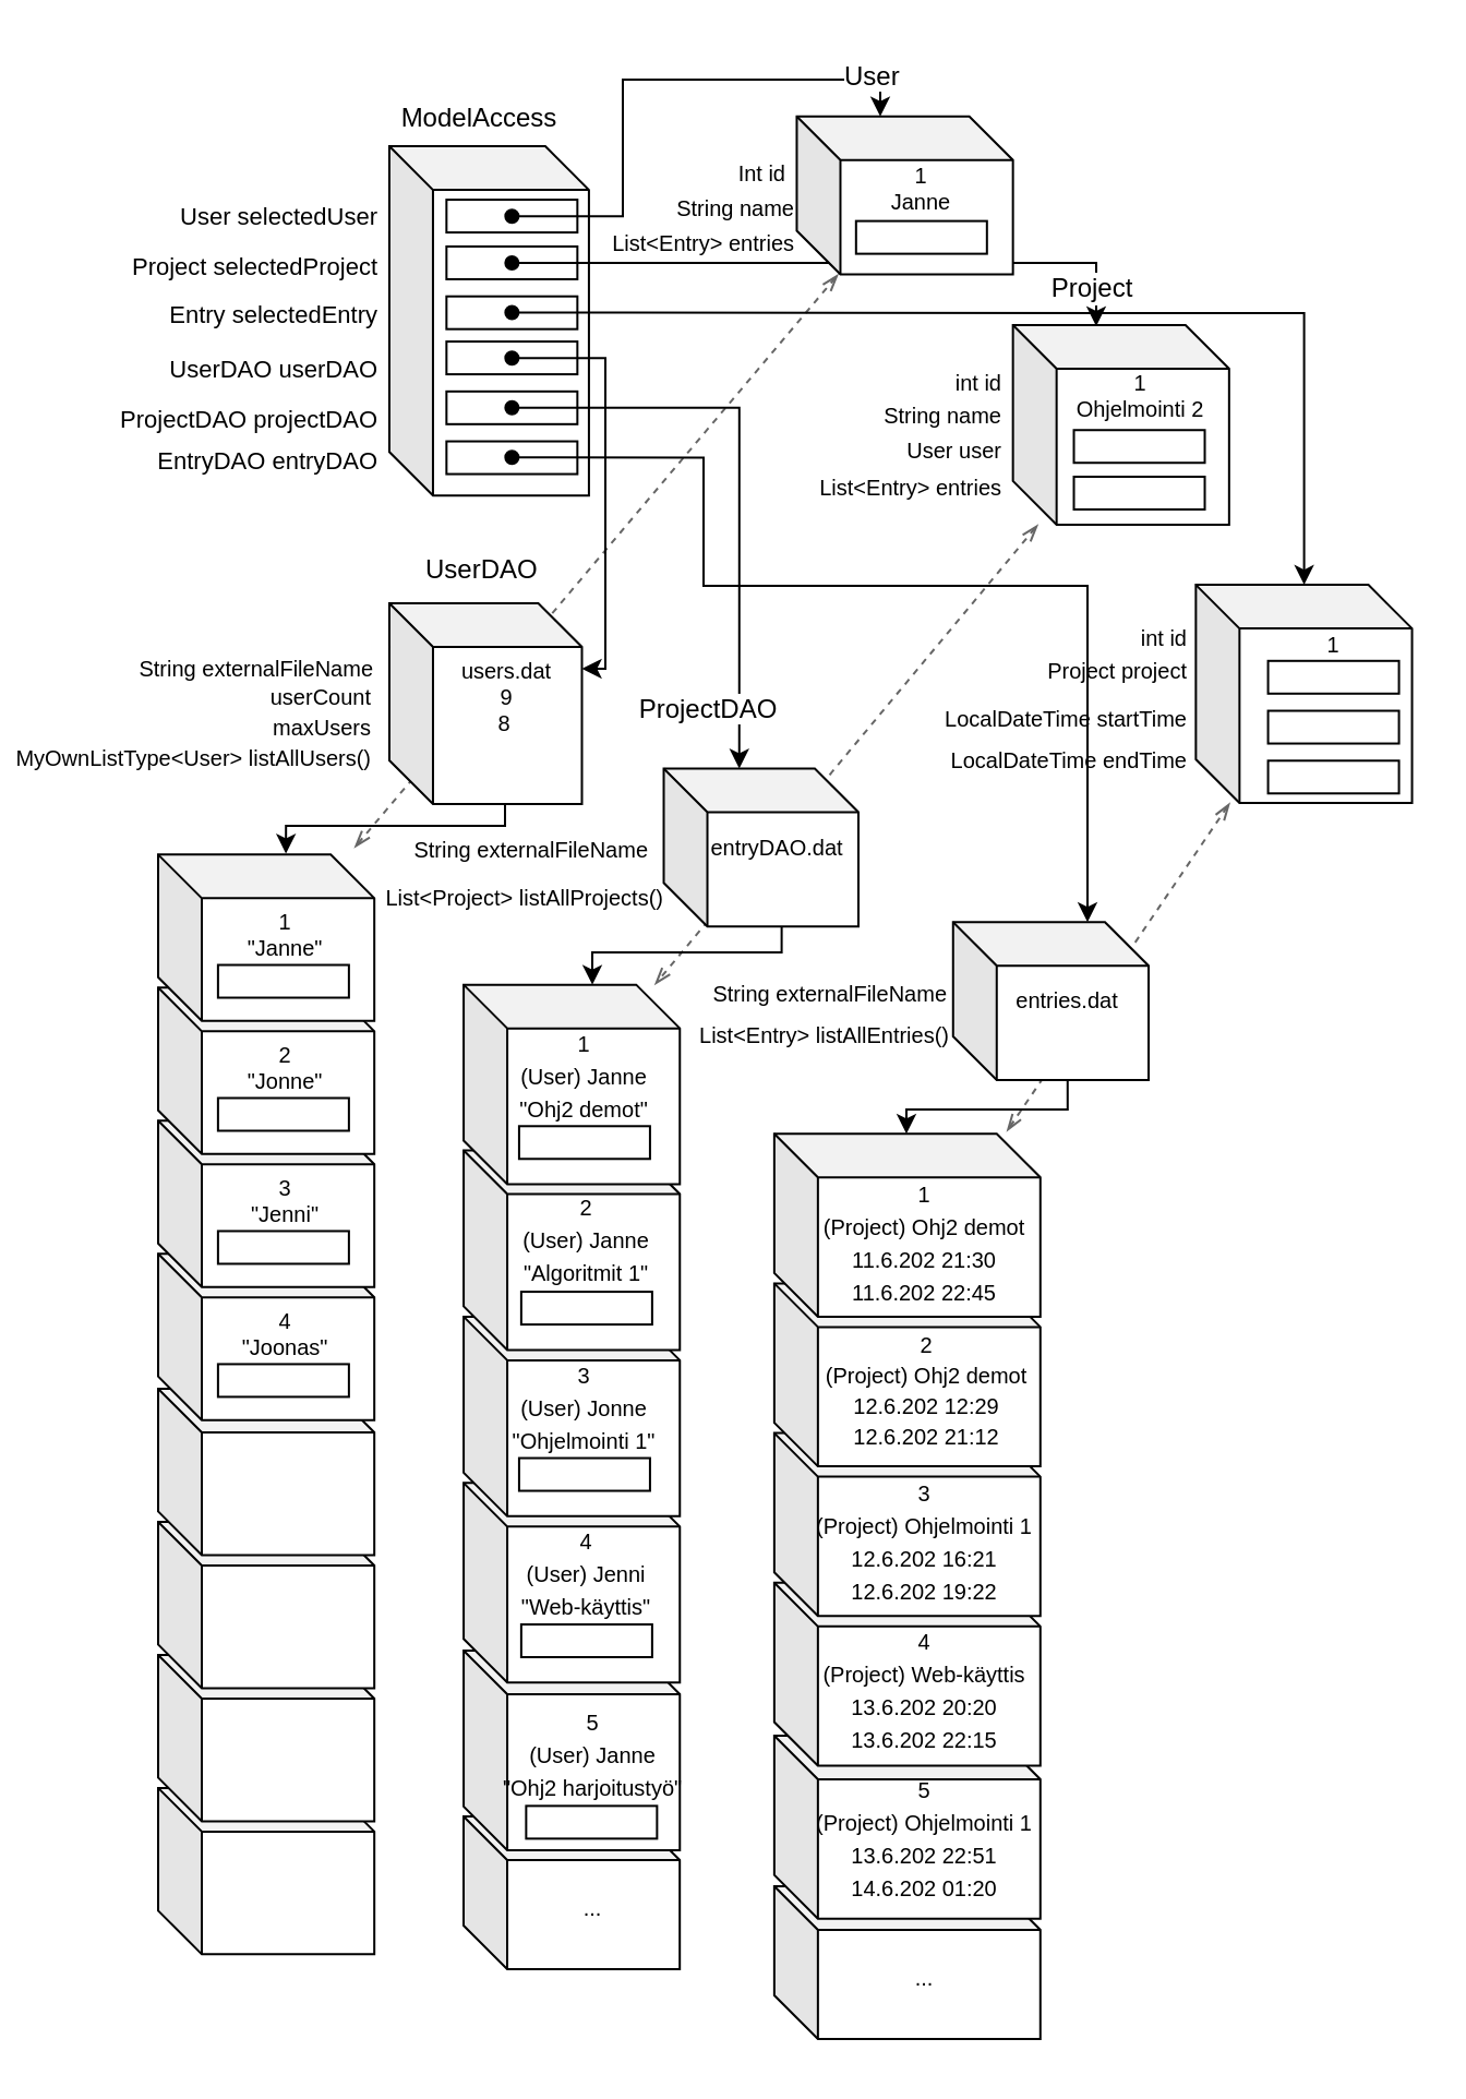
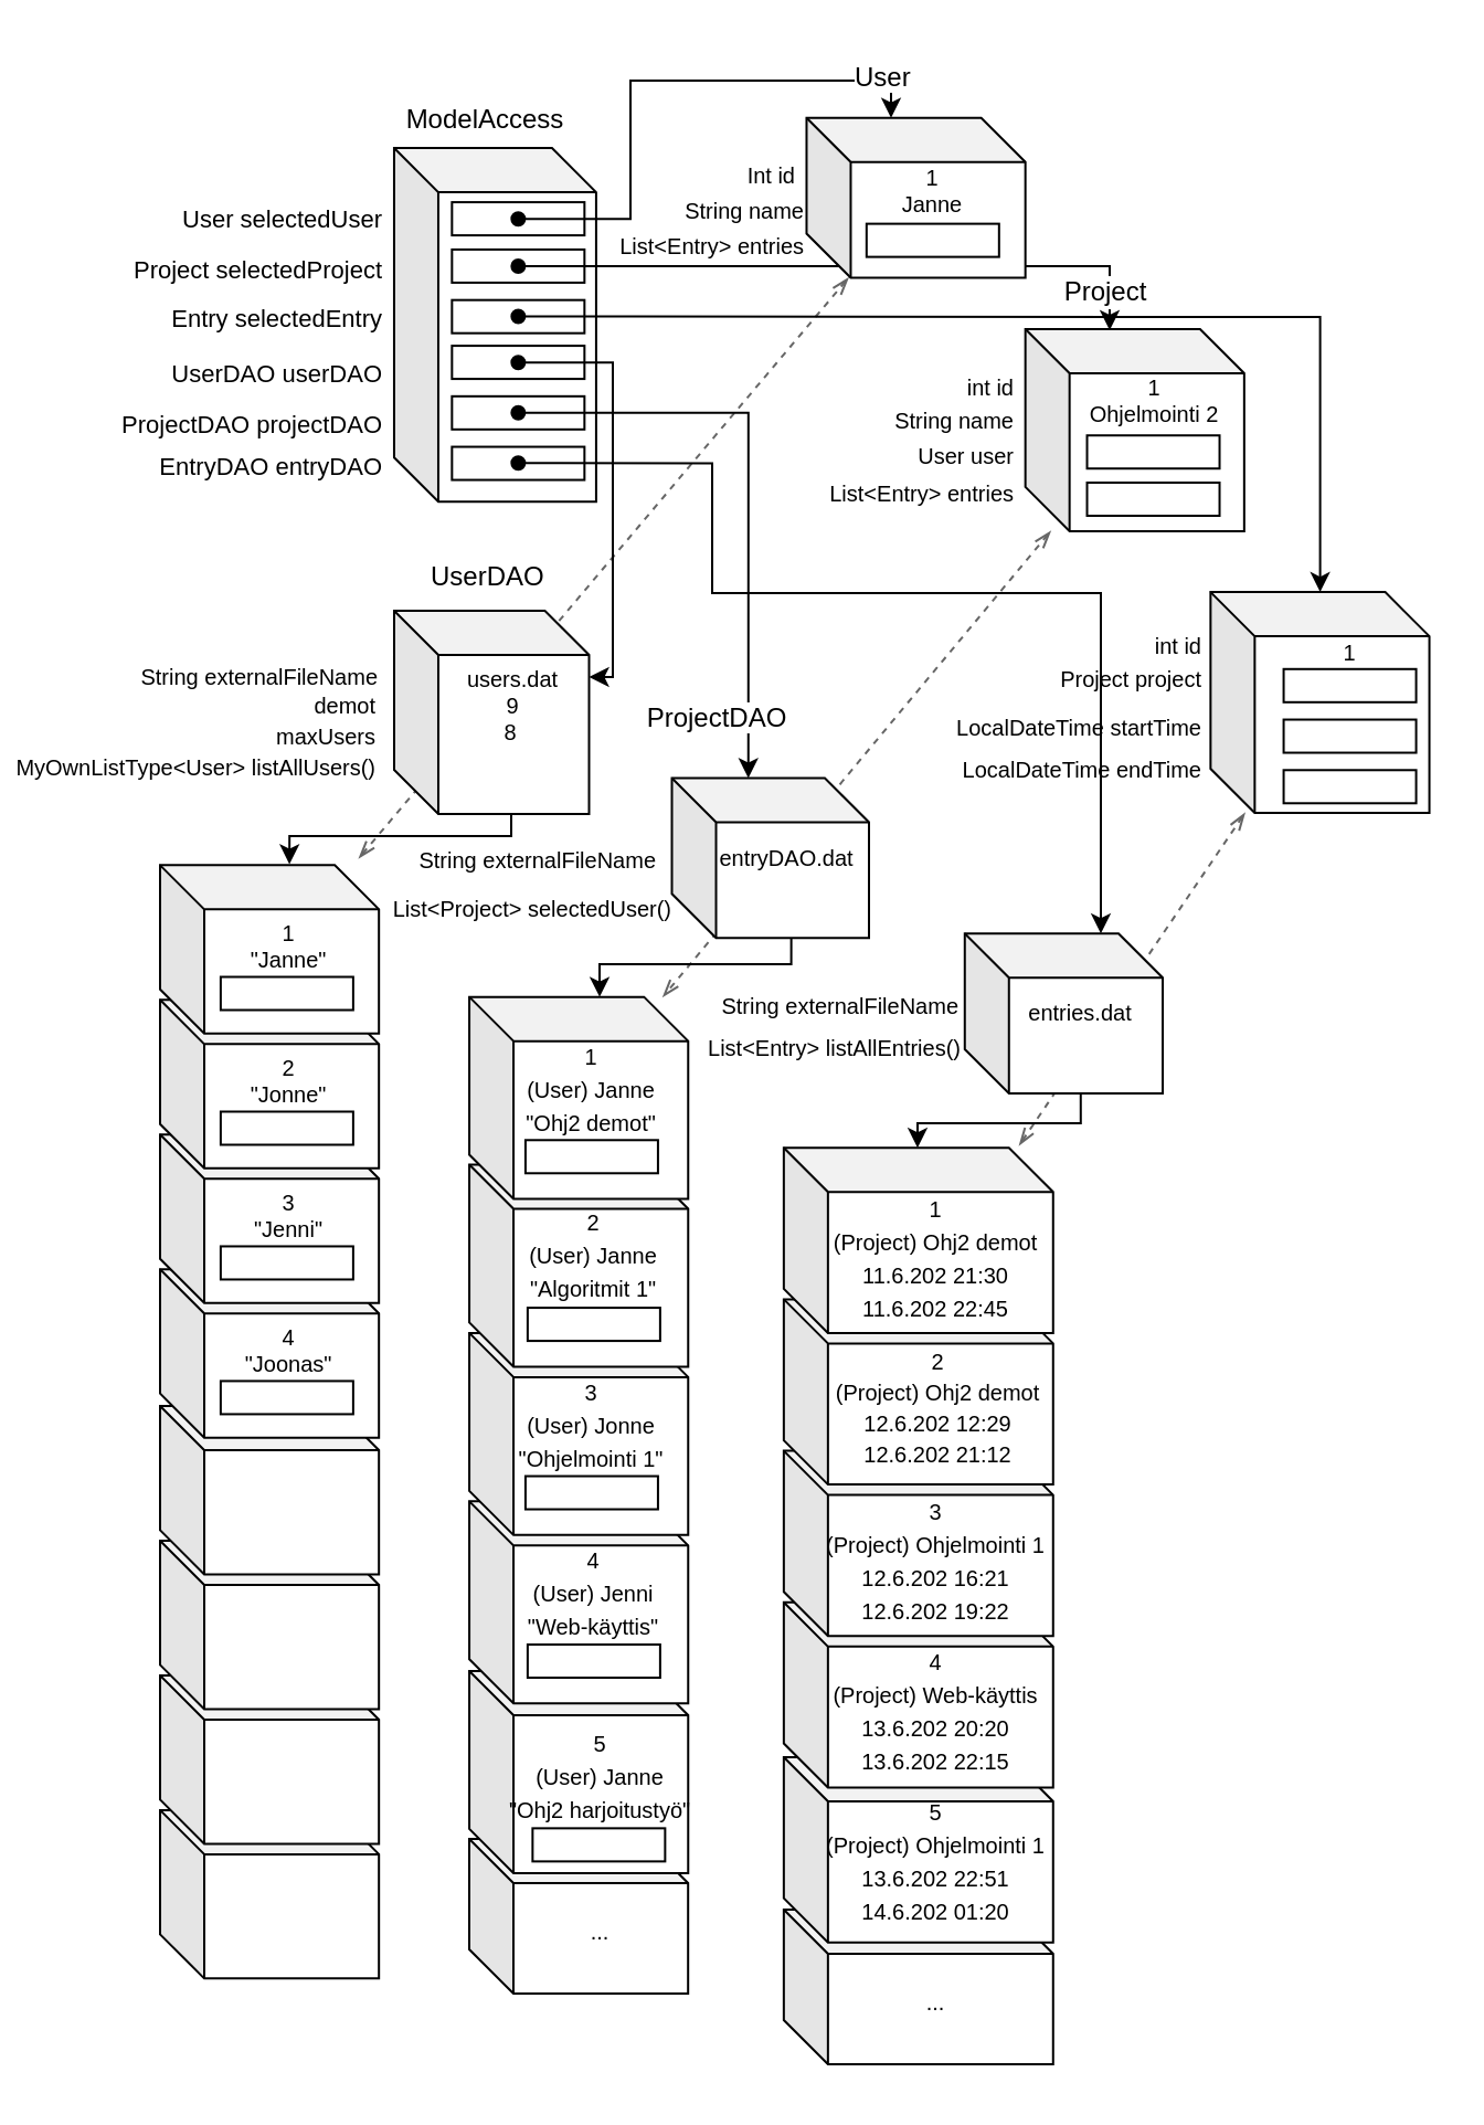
- <mxCell id="67" value="userCount" style="text;html=1;align=right;verticalAlign=middle;resizable=0;points=[];autosize=1;fontColor=#000000;labelBackgroundColor=#ffffff;fontSize=10;" vertex="1" parent="60"><mxGeometry x="-21.564" y="62.402" width="60" height="20" as="geometry" /></mxCell>
+ <mxCell id="67" value="demot" style="text;html=1;align=right;verticalAlign=middle;resizable=0;points=[];autosize=1;fontColor=#000000;labelBackgroundColor=#ffffff;fontSize=10;" vertex="1" parent="60"><mxGeometry x="-21.564" y="62.402" width="60" height="20" as="geometry" /></mxCell>
- <mxCell id="54" value="List&amp;lt;Project&amp;gt; listAllProjects()" style="text;html=1;align=right;fontColor=#000000;labelBackgroundColor=#ffffff;fontSize=10;" parent="1" vertex="1"><mxGeometry x="172" y="399.21" width="132.88" height="22.87" as="geometry" /></mxCell>
+ <mxCell id="54" value="List&amp;lt;Project&amp;gt; selectedUser()" style="text;html=1;align=right;fontColor=#000000;labelBackgroundColor=#ffffff;fontSize=10;" parent="1" vertex="1"><mxGeometry x="172" y="399.21" width="132.88" height="22.87" as="geometry" /></mxCell>
